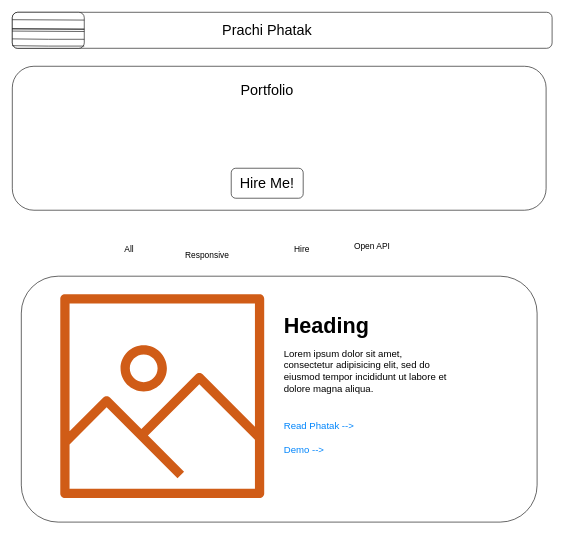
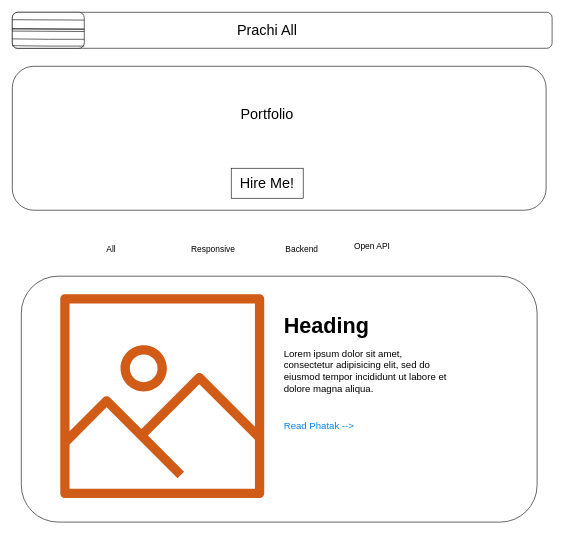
- <mxCell id="3" value="&lt;font style=&quot;font-size: 24px&quot;&gt;Prachi Phatak&lt;/font&gt;" style="text;html=1;strokeColor=none;fillColor=none;align=center;verticalAlign=middle;whiteSpace=wrap;rounded=0;" vertex="1" parent="1"><mxGeometry x="275" y="25" width="340" height="50" as="geometry" /></mxCell>
+ <mxCell id="3" value="&lt;font style=&quot;font-size: 24px&quot;&gt;Prachi All&lt;/font&gt;" style="text;html=1;strokeColor=none;fillColor=none;align=center;verticalAlign=middle;whiteSpace=wrap;rounded=0;" vertex="1" parent="1"><mxGeometry x="275" y="25" width="340" height="50" as="geometry" /></mxCell>
- <mxCell id="9" value="&lt;font style=&quot;font-size: 24px&quot;&gt;Portfolio&lt;/font&gt;" style="text;html=1;strokeColor=none;fillColor=none;align=center;verticalAlign=middle;whiteSpace=wrap;rounded=0;" vertex="1" parent="1"><mxGeometry x="370" y="120" width="150" height="60" as="geometry" /></mxCell>
+ <mxCell id="9" value="&lt;font style=&quot;font-size: 24px&quot;&gt;Portfolio&lt;/font&gt;" style="text;html=1;strokeColor=none;fillColor=none;align=center;verticalAlign=middle;whiteSpace=wrap;rounded=0;" vertex="1" parent="1"><mxGeometry x="370" y="160" width="150" height="60" as="geometry" /></mxCell>
- <mxCell id="10" value="&lt;font style=&quot;font-size: 24px&quot;&gt;Hire Me!&lt;/font&gt;" style="rounded=1;whiteSpace=wrap;html=1;" vertex="1" parent="1"><mxGeometry x="385" y="280" width="120" height="50" as="geometry" /></mxCell>
+ <mxCell id="10" value="&lt;font style=&quot;font-size: 24px&quot;&gt;Hire Me!&lt;/font&gt;" style="whiteSpace=wrap;html=1;rounded=0;" vertex="1" parent="1"><mxGeometry x="385" y="280" width="120" height="50" as="geometry" /></mxCell>
- <mxCell id="12" value="&lt;font style=&quot;font-size: 14px&quot;&gt;All&lt;/font&gt;" style="text;html=1;strokeColor=none;fillColor=none;align=center;verticalAlign=middle;whiteSpace=wrap;rounded=0;" vertex="1" parent="1"><mxGeometry x="190" y="400" width="50" height="30" as="geometry" /></mxCell>
+ <mxCell id="12" value="&lt;font style=&quot;font-size: 14px&quot;&gt;All&lt;/font&gt;" style="text;html=1;strokeColor=none;fillColor=none;align=center;verticalAlign=middle;whiteSpace=wrap;rounded=0;" vertex="1" parent="1"><mxGeometry x="160" y="400" width="50" height="30" as="geometry" /></mxCell>
- <mxCell id="14" value="&lt;font style=&quot;font-size: 14px&quot;&gt;Hire&lt;/font&gt;" style="text;html=1;strokeColor=none;fillColor=none;align=center;verticalAlign=middle;whiteSpace=wrap;rounded=0;" vertex="1" parent="1"><mxGeometry x="478" y="400" width="50" height="30" as="geometry" /></mxCell>
+ <mxCell id="14" value="&lt;font style=&quot;font-size: 14px&quot;&gt;Backend&lt;/font&gt;" style="text;html=1;strokeColor=none;fillColor=none;align=center;verticalAlign=middle;whiteSpace=wrap;rounded=0;" vertex="1" parent="1"><mxGeometry x="478" y="400" width="50" height="30" as="geometry" /></mxCell>
- <mxCell id="13" value="&lt;font style=&quot;font-size: 14px&quot;&gt;Responsive&lt;/font&gt;" style="text;html=1;strokeColor=none;fillColor=none;align=center;verticalAlign=middle;whiteSpace=wrap;rounded=0;" vertex="1" parent="1"><mxGeometry x="320" y="410" width="50" height="30" as="geometry" /></mxCell>
+ <mxCell id="13" value="&lt;font style=&quot;font-size: 14px&quot;&gt;Responsive&lt;/font&gt;" style="text;html=1;strokeColor=none;fillColor=none;align=center;verticalAlign=middle;whiteSpace=wrap;rounded=0;" vertex="1" parent="1"><mxGeometry x="330" y="400" width="50" height="30" as="geometry" /></mxCell>
- <mxCell id="19" value="Demo --&amp;gt;" style="html=1;shadow=0;dashed=0;shape=mxgraph.bootstrap.rrect;rSize=5;strokeColor=none;strokeWidth=1;fillColor=none;fontColor=#0085FC;whiteSpace=wrap;align=left;verticalAlign=middle;spacingLeft=0;fontStyle=0;fontSize=16;spacing=5;" vertex="1" parent="1"><mxGeometry x="468" y="730" width="182" height="40" as="geometry" /></mxCell>
